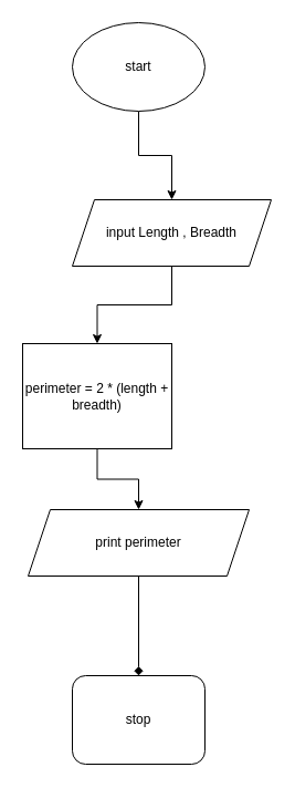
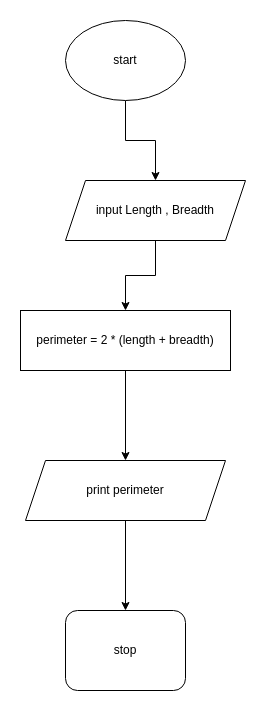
- <mxCell id="7" value="perimeter = 2 * (length + breadth)" style="rounded=0;whiteSpace=wrap;html=1;" vertex="1" parent="1"><mxGeometry x="20" y="310" width="135" height="95" as="geometry" /></mxCell>
+ <mxCell id="7" value="perimeter = 2 * (length + breadth)" style="rounded=0;whiteSpace=wrap;html=1;" vertex="1" parent="1"><mxGeometry x="20" y="310" width="210" height="60" as="geometry" /></mxCell>
- <mxCell id="8" style="edgeStyle=orthogonalEdgeStyle;rounded=0;orthogonalLoop=1;jettySize=auto;html=1;entryX=0.5;entryY=0;entryDx=0;entryDy=0;endArrow=diamond;" edge="1" parent="1" source="9" target="10"><mxGeometry relative="1" as="geometry" /></mxCell>
+ <mxCell id="8" style="edgeStyle=orthogonalEdgeStyle;rounded=0;orthogonalLoop=1;jettySize=auto;html=1;entryX=0.5;entryY=0;entryDx=0;entryDy=0;" edge="1" parent="1" source="9" target="10"><mxGeometry relative="1" as="geometry" /></mxCell>
